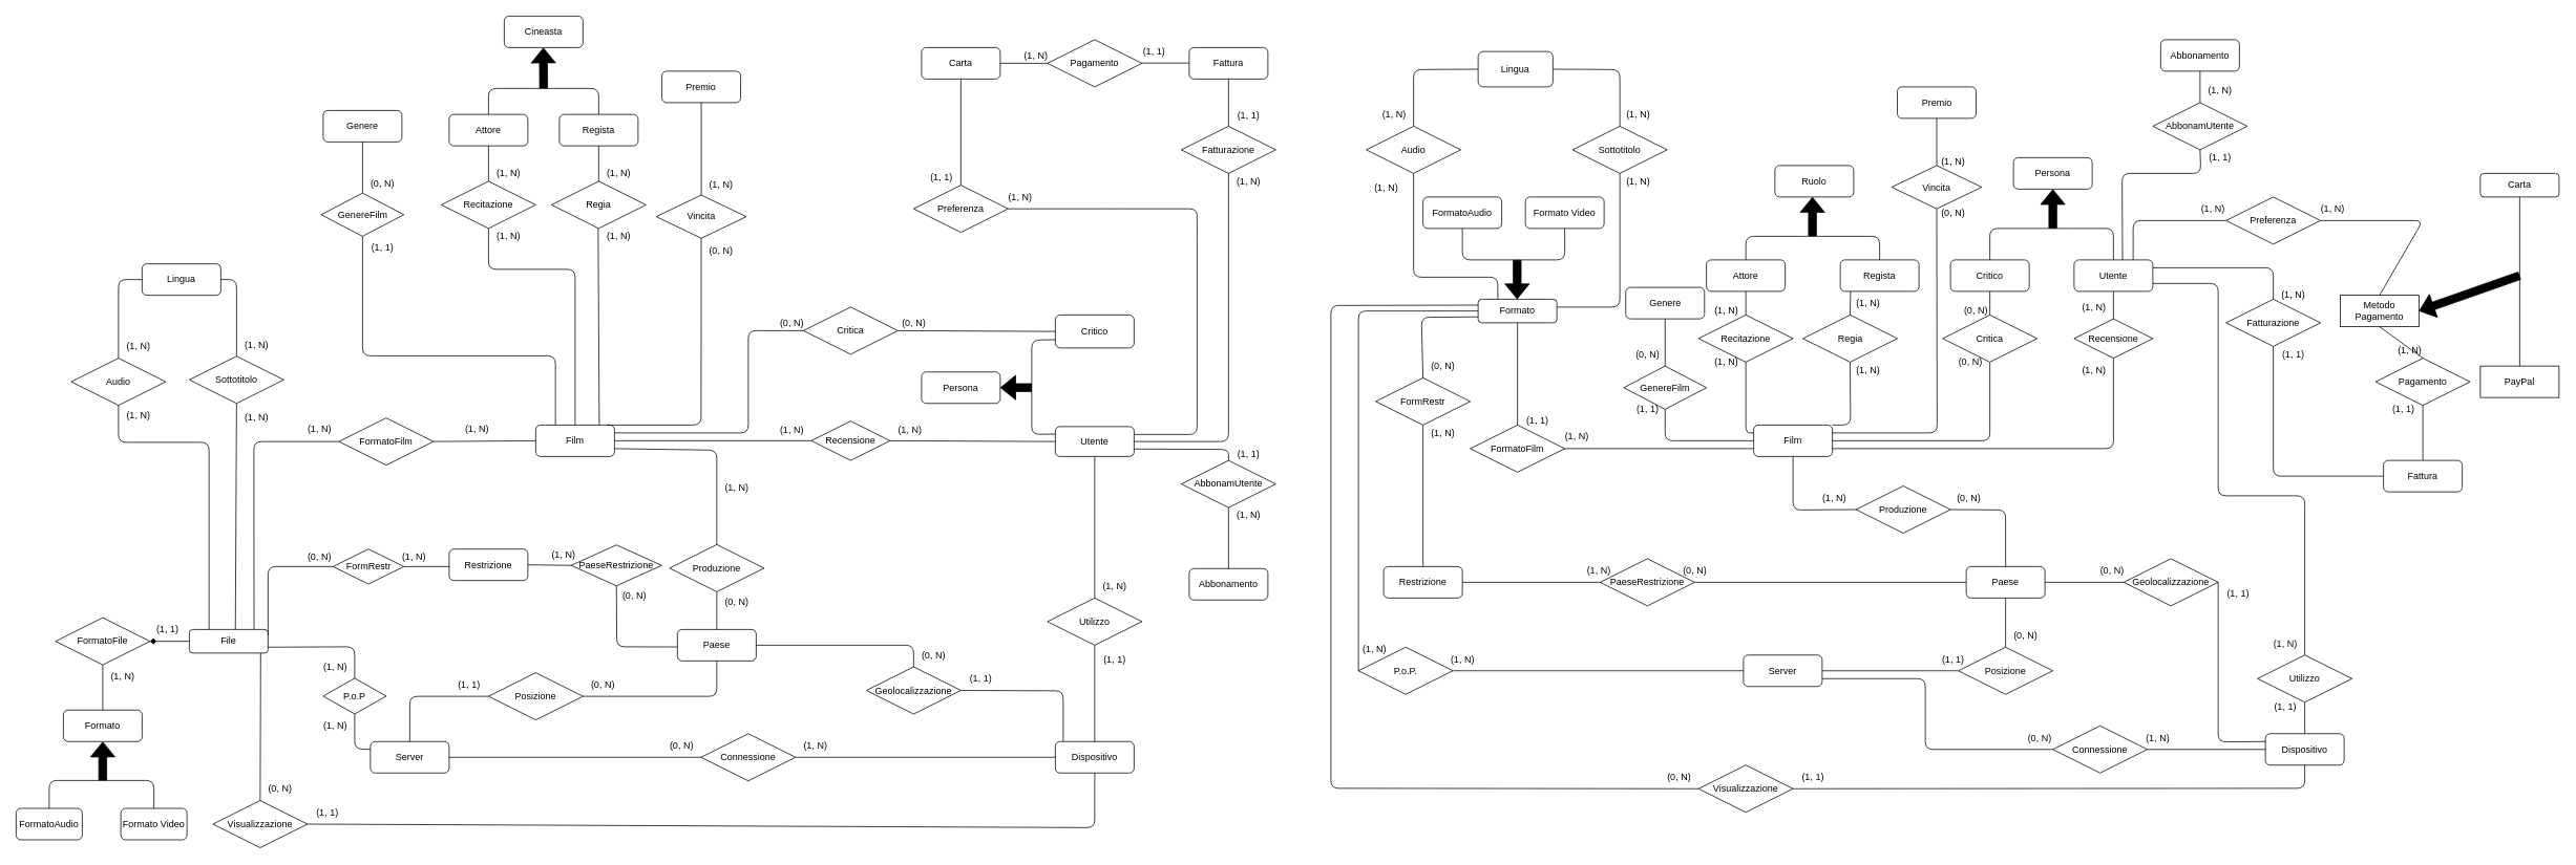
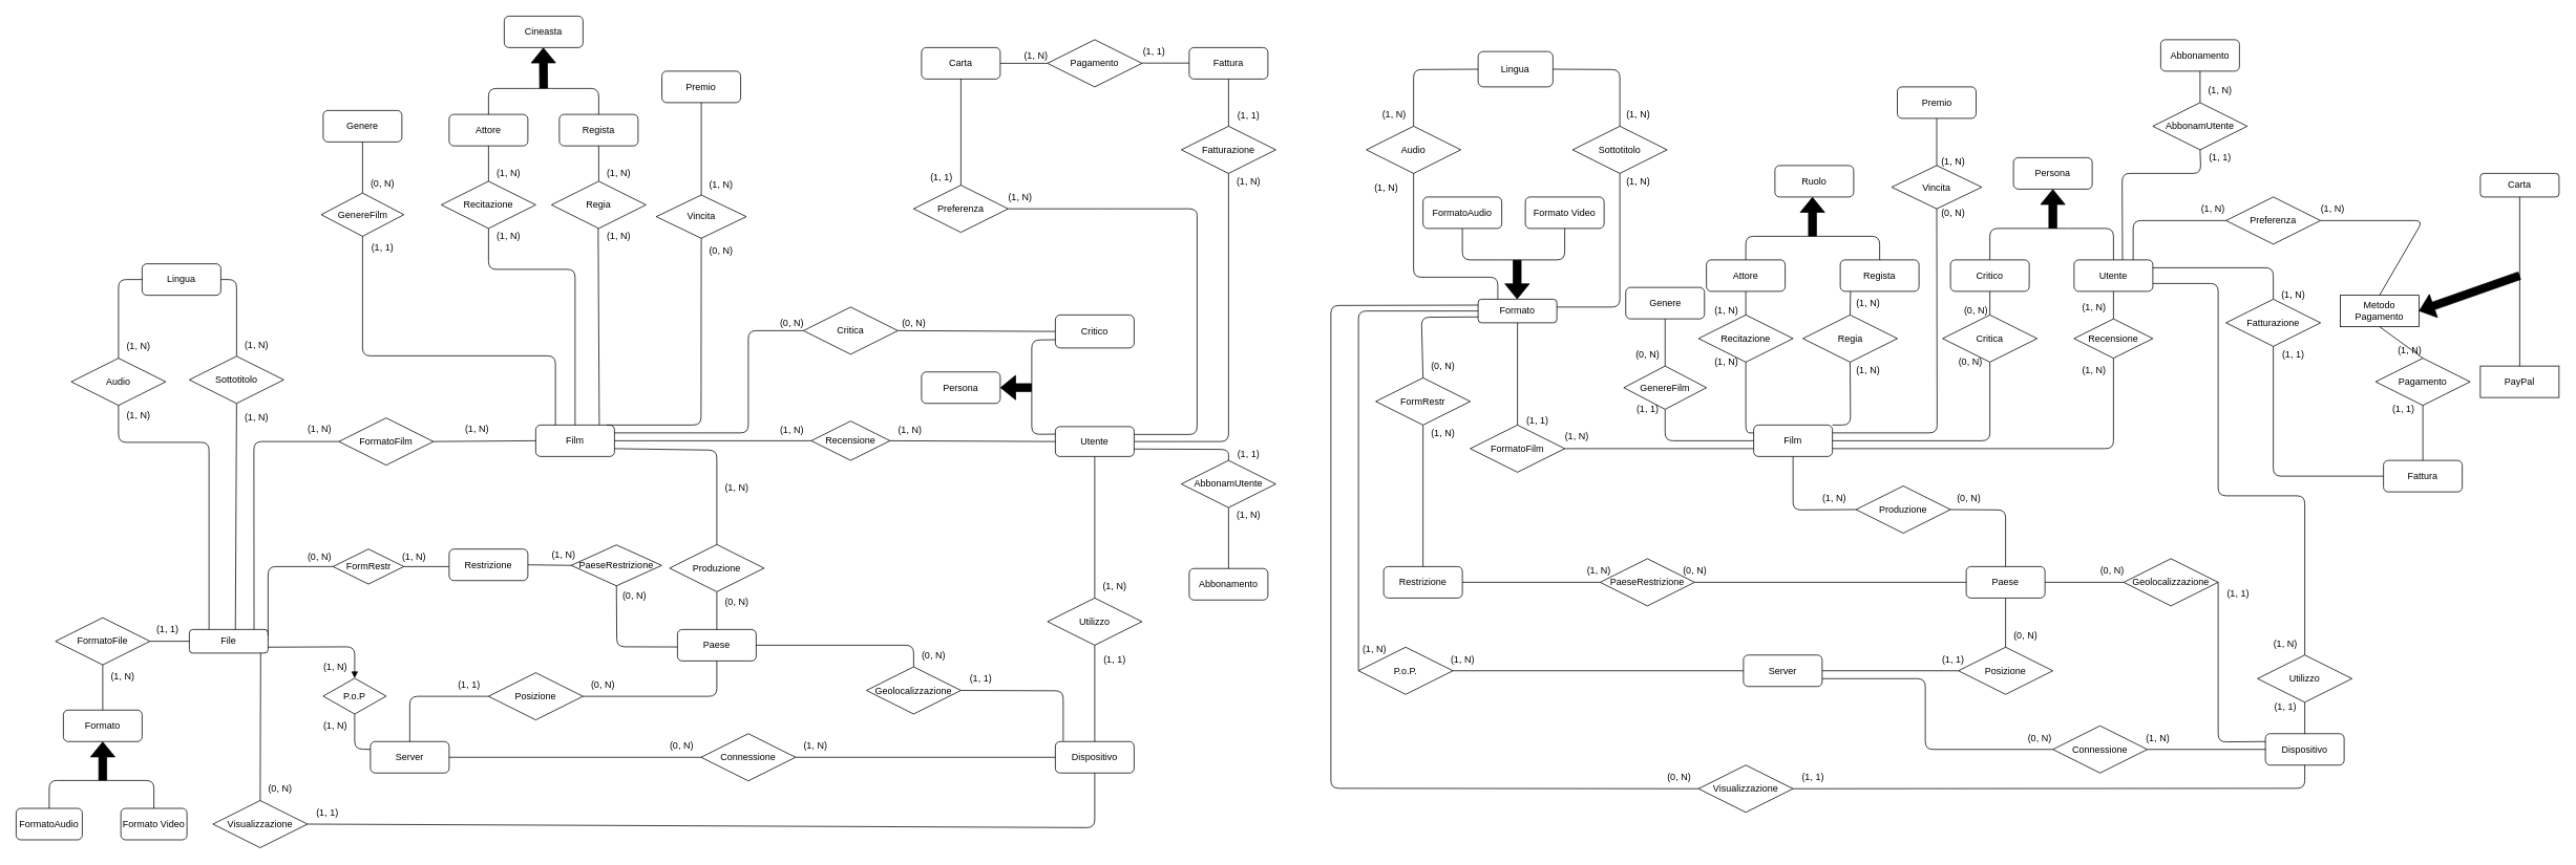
- <mxCell id="281" value="" style="endArrow=diamond;html=1;rounded=0;entryX=1;entryY=0.5;entryDx=0;entryDy=0;exitX=0;exitY=0.5;exitDx=0;exitDy=0;" edge="1" parent="1" source="143" target="278"><mxGeometry relative="1" as="geometry"><mxPoint x="210" y="812" as="sourcePoint" /><mxPoint x="370" y="812" as="targetPoint" /></mxGeometry></mxCell>
+ <mxCell id="281" value="" style="endArrow=none;html=1;rounded=0;entryX=1;entryY=0.5;entryDx=0;entryDy=0;exitX=0;exitY=0.5;exitDx=0;exitDy=0;" edge="1" parent="1" source="143" target="278"><mxGeometry relative="1" as="geometry"><mxPoint x="210" y="812" as="sourcePoint" /><mxPoint x="370" y="812" as="targetPoint" /></mxGeometry></mxCell>
- <mxCell id="211" value="" style="endArrow=none;html=1;rounded=1;entryX=0.5;entryY=0;entryDx=0;entryDy=0;exitX=1;exitY=0.75;exitDx=0;exitDy=0;" edge="1" parent="1" source="143" target="195"><mxGeometry relative="1" as="geometry"><mxPoint x="460" y="762" as="sourcePoint" /><mxPoint x="620" y="762" as="targetPoint" /><Array as="points"><mxPoint x="450" y="822" /></Array></mxGeometry></mxCell>
+ <mxCell id="211" value="" style="endArrow=block;html=1;rounded=1;entryX=0.5;entryY=0;entryDx=0;entryDy=0;exitX=1;exitY=0.75;exitDx=0;exitDy=0;" edge="1" parent="1" source="143" target="195"><mxGeometry relative="1" as="geometry"><mxPoint x="460" y="762" as="sourcePoint" /><mxPoint x="620" y="762" as="targetPoint" /><Array as="points"><mxPoint x="450" y="822" /></Array></mxGeometry></mxCell>
